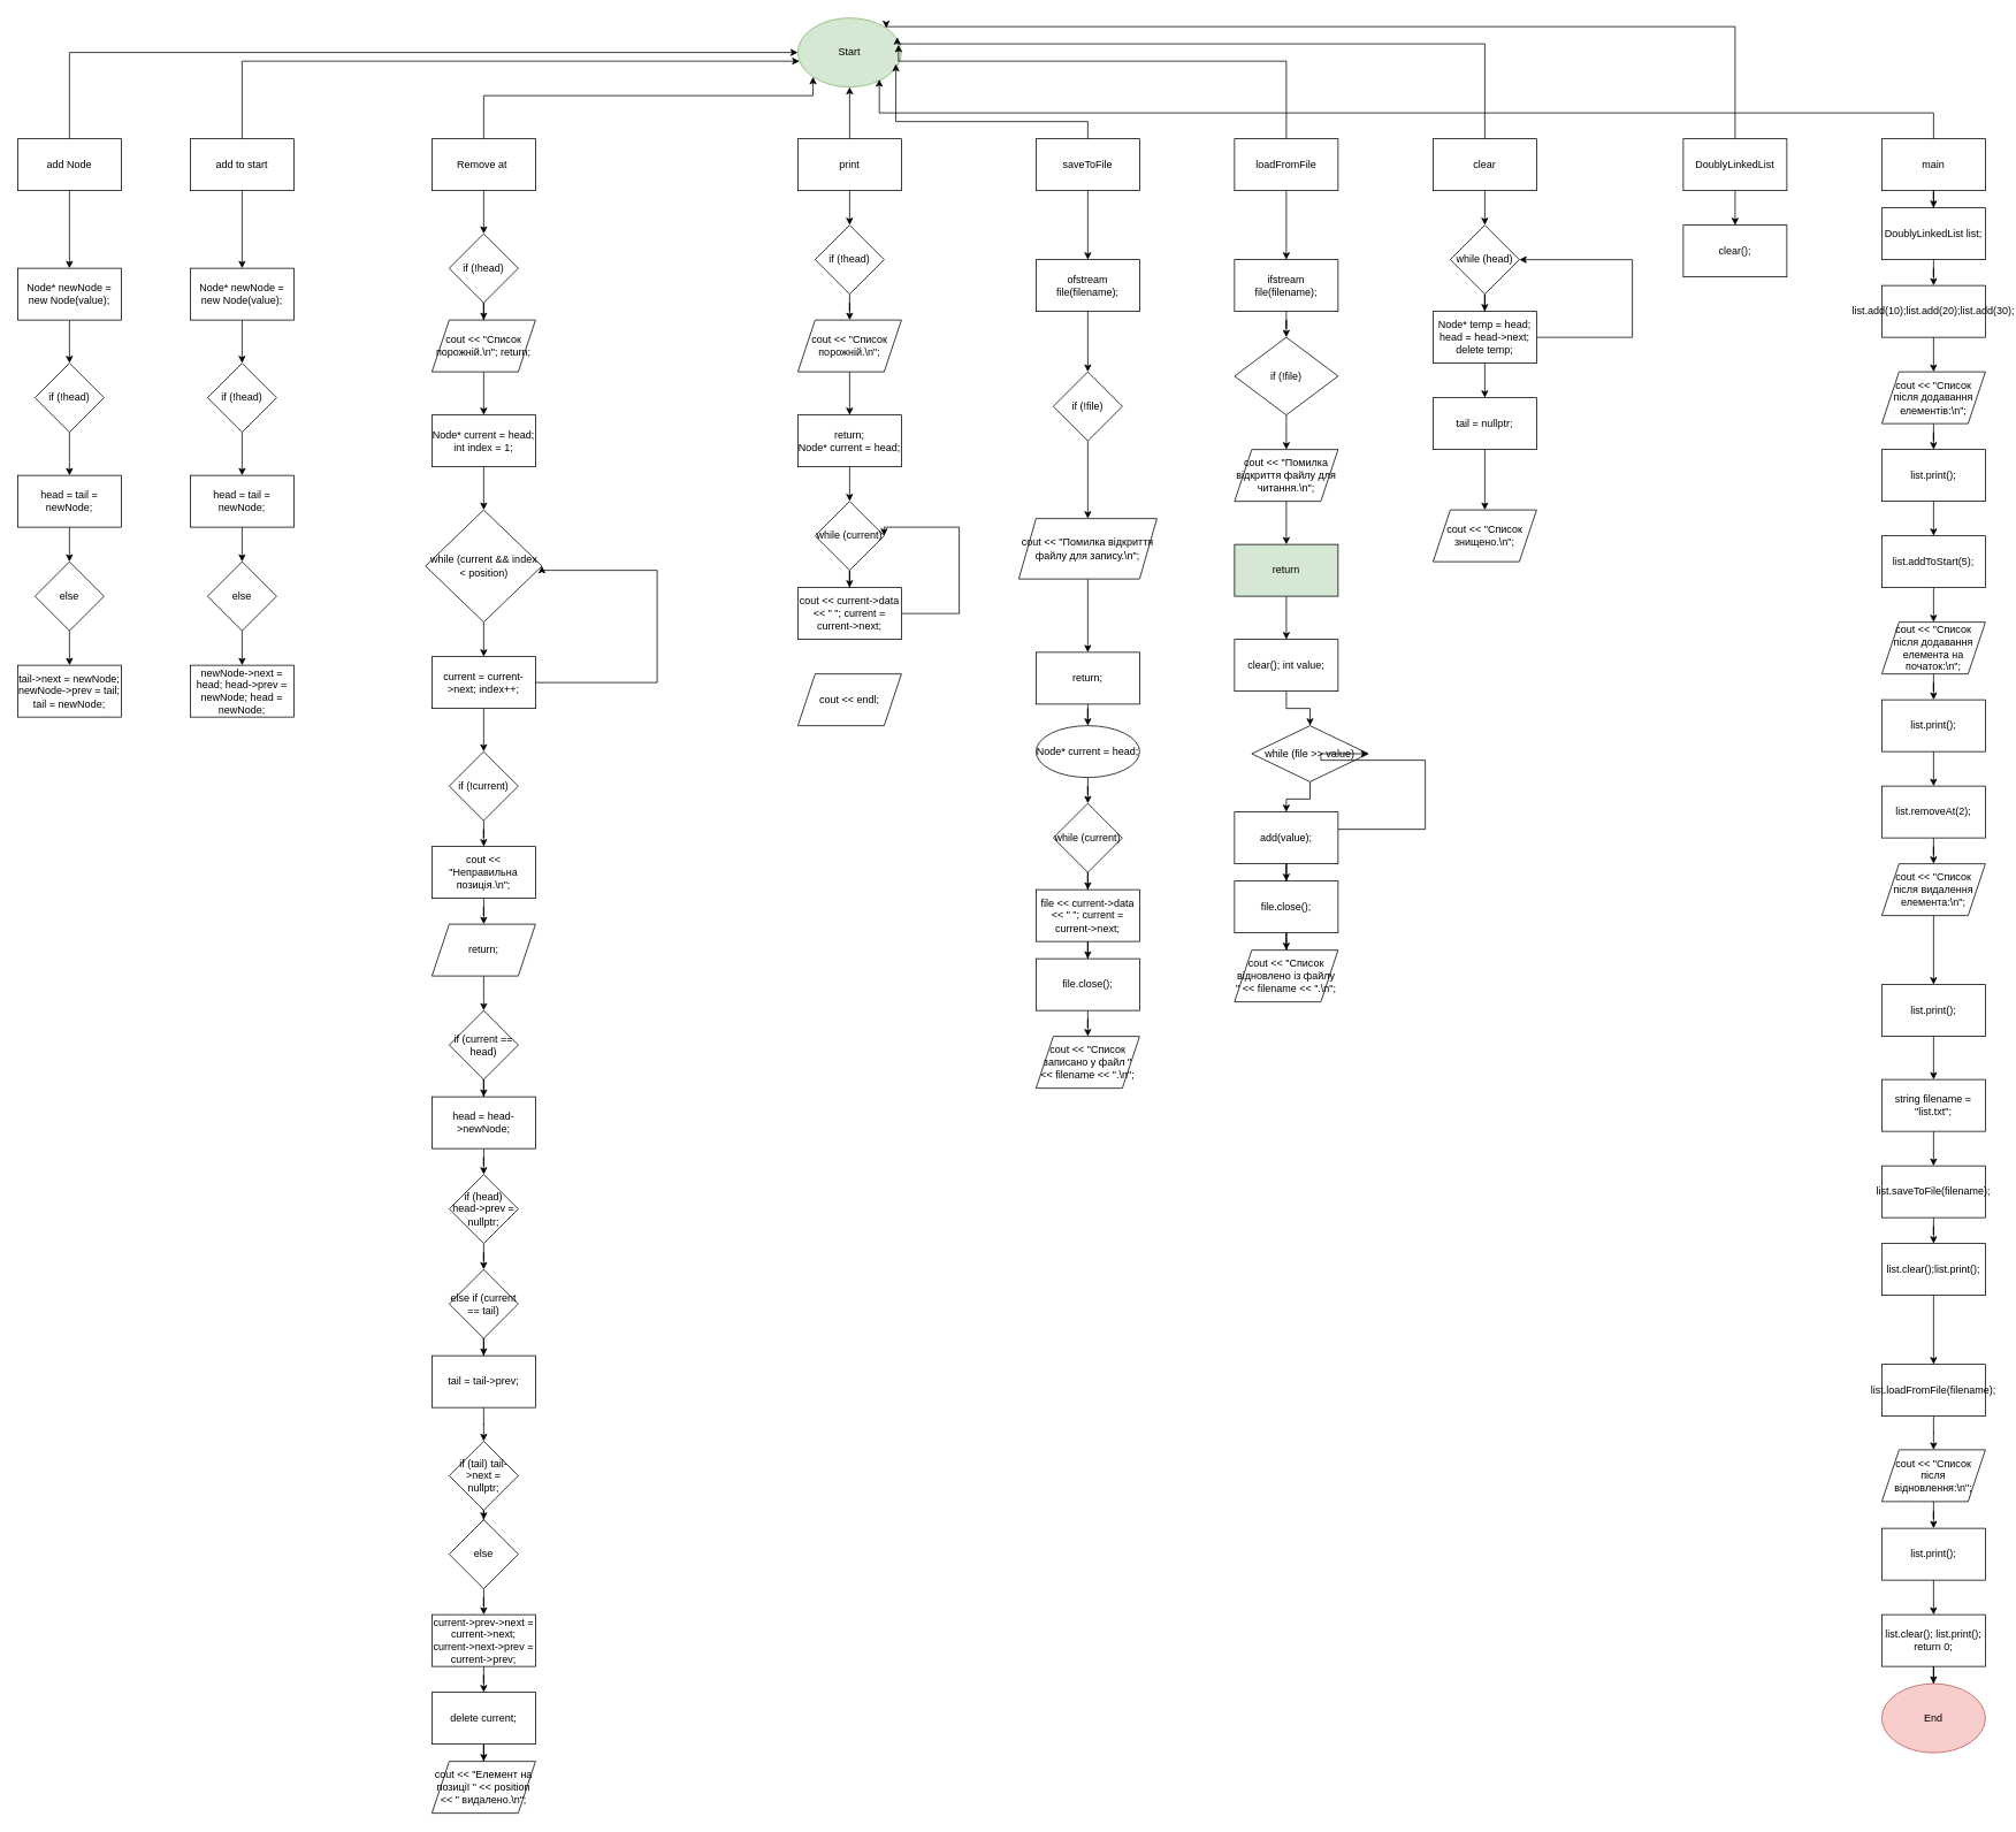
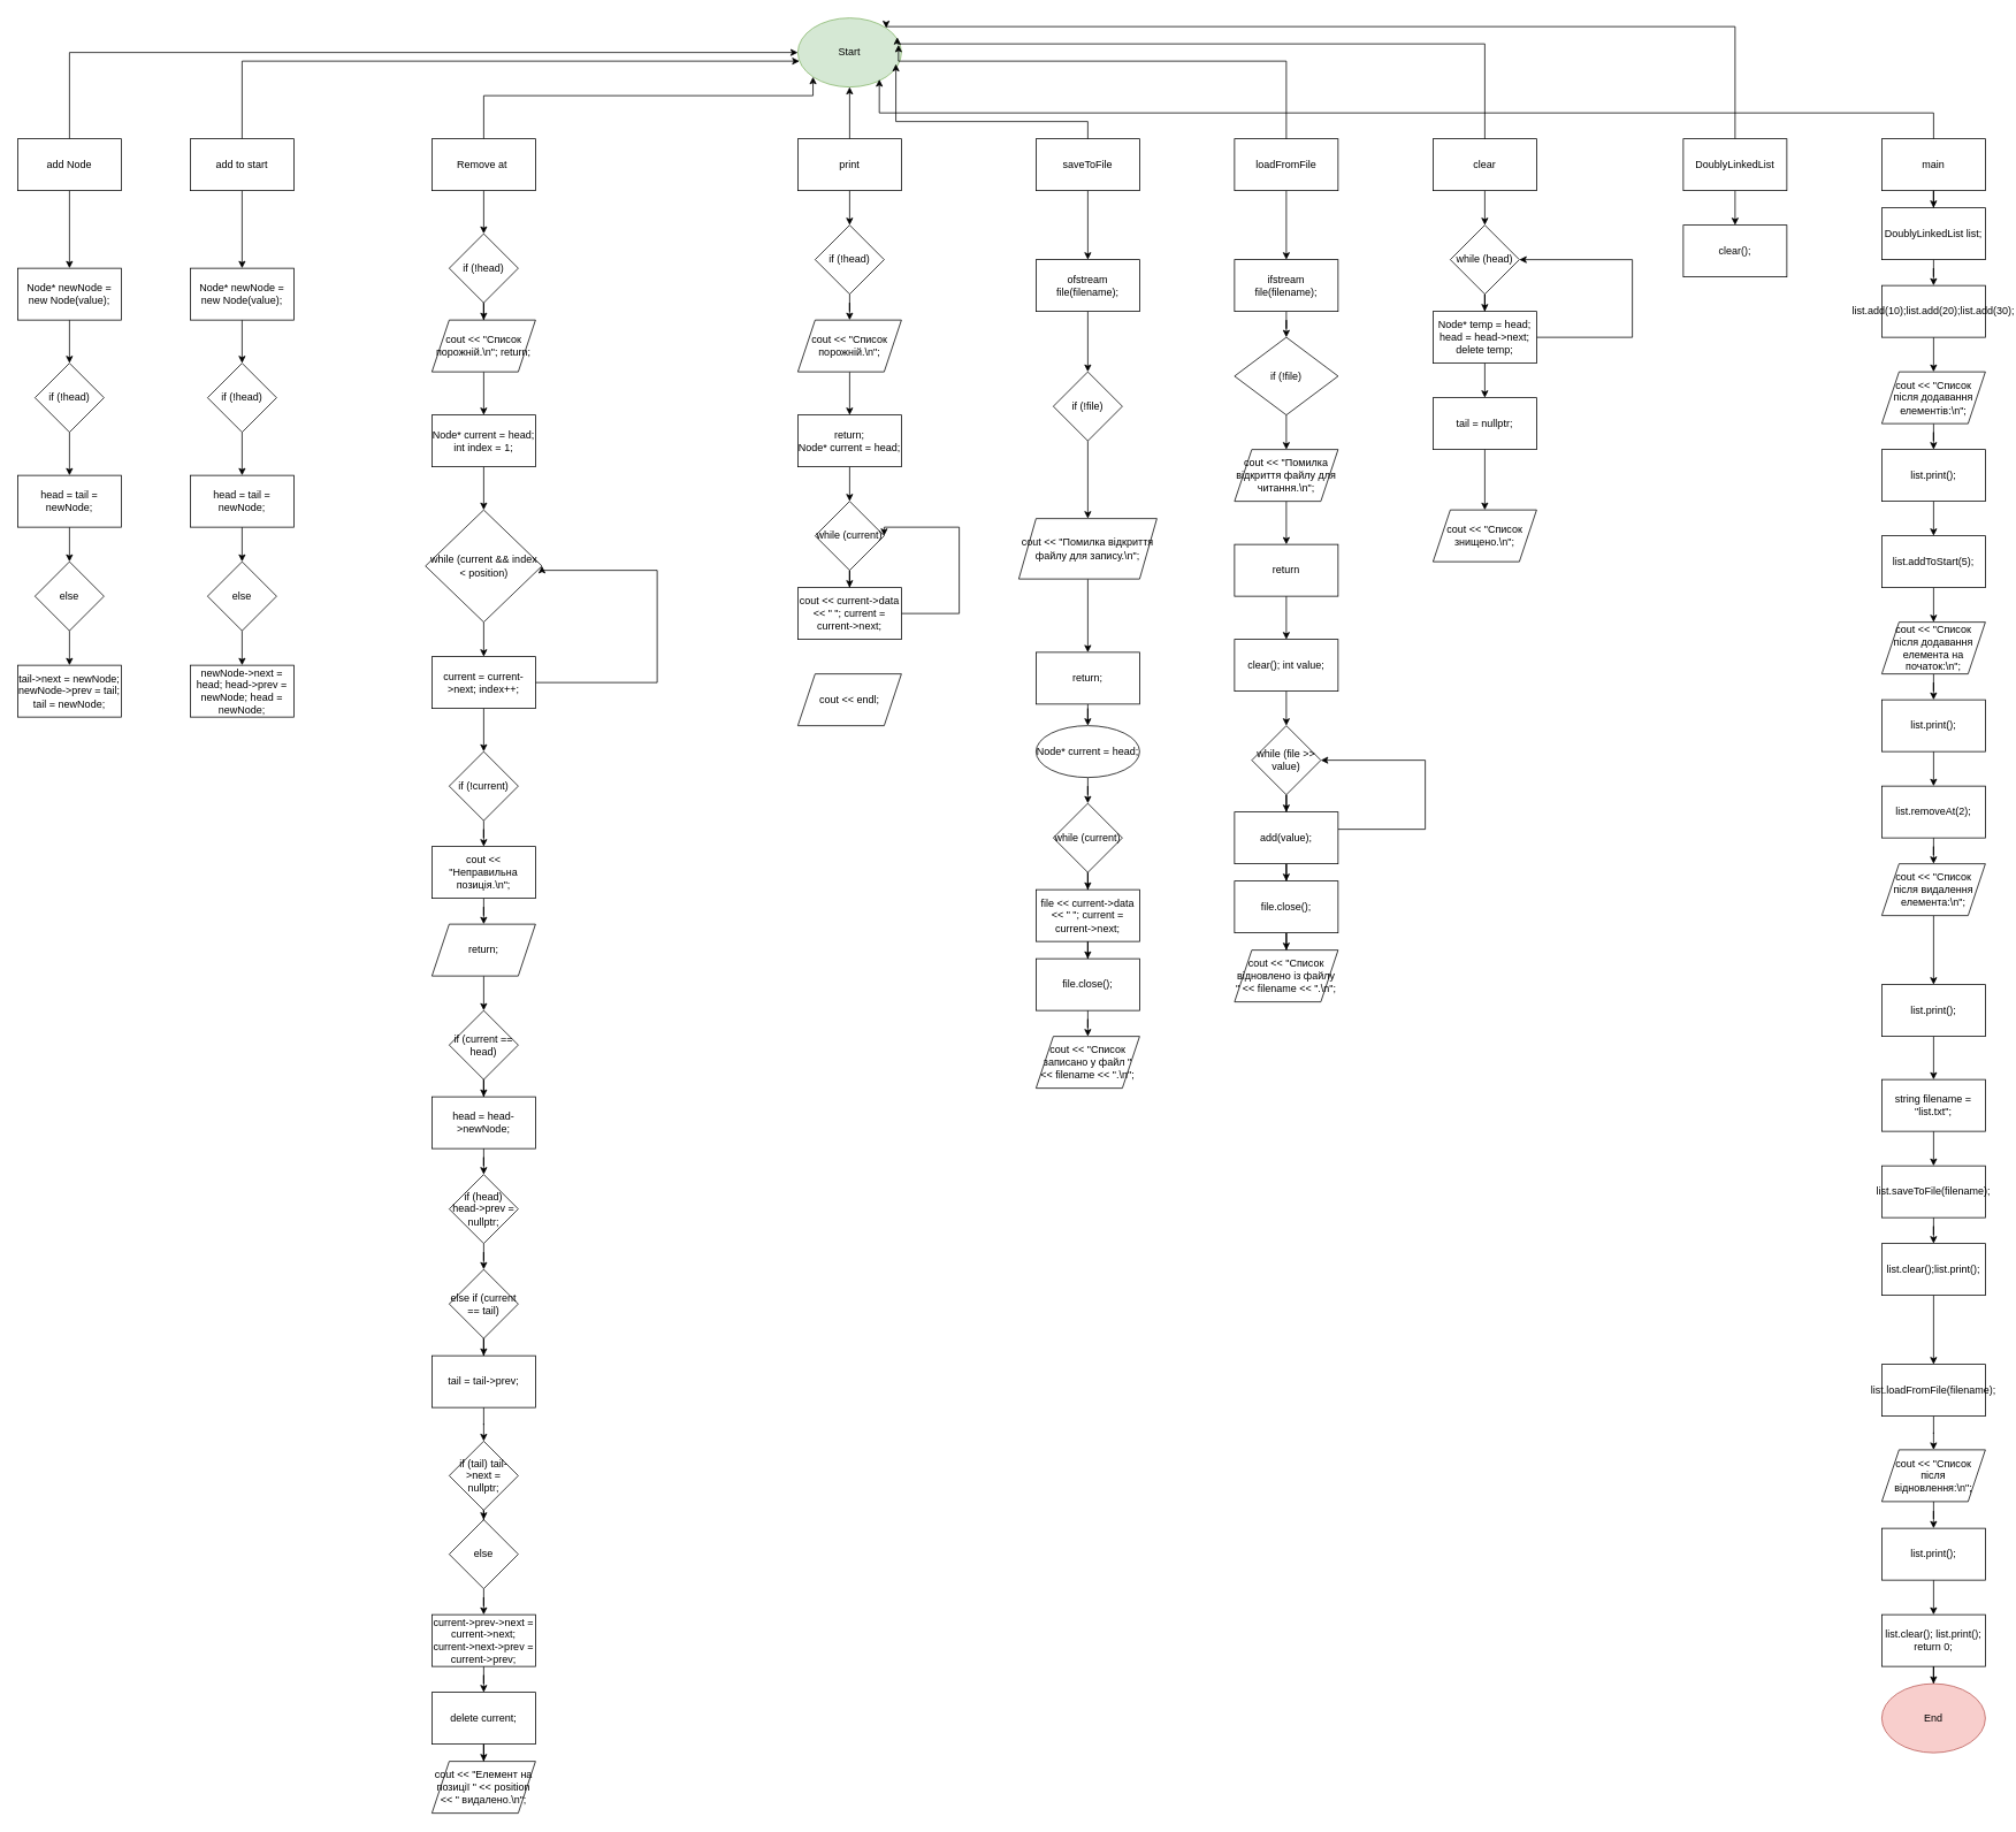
- <mxCell id="108" value="return" style="rounded=0;whiteSpace=wrap;html=1;fillColor=#d5e8d4;" vertex="1" parent="1"><mxGeometry x="1430" y="630" width="120" height="60" as="geometry" /></mxCell>
+ <mxCell id="108" value="return" style="rounded=0;whiteSpace=wrap;html=1;" vertex="1" parent="1"><mxGeometry x="1430" y="630" width="120" height="60" as="geometry" /></mxCell>
- <mxCell id="112" value="while (file &gt;&gt; value)" style="rhombus;whiteSpace=wrap;html=1;" vertex="1" parent="1"><mxGeometry x="1450" y="840" width="135" height="65" as="geometry" /></mxCell>
+ <mxCell id="112" value="while (file &gt;&gt; value)" style="rhombus;whiteSpace=wrap;html=1;" vertex="1" parent="1"><mxGeometry x="1450" y="840" width="80" height="80" as="geometry" /></mxCell>
